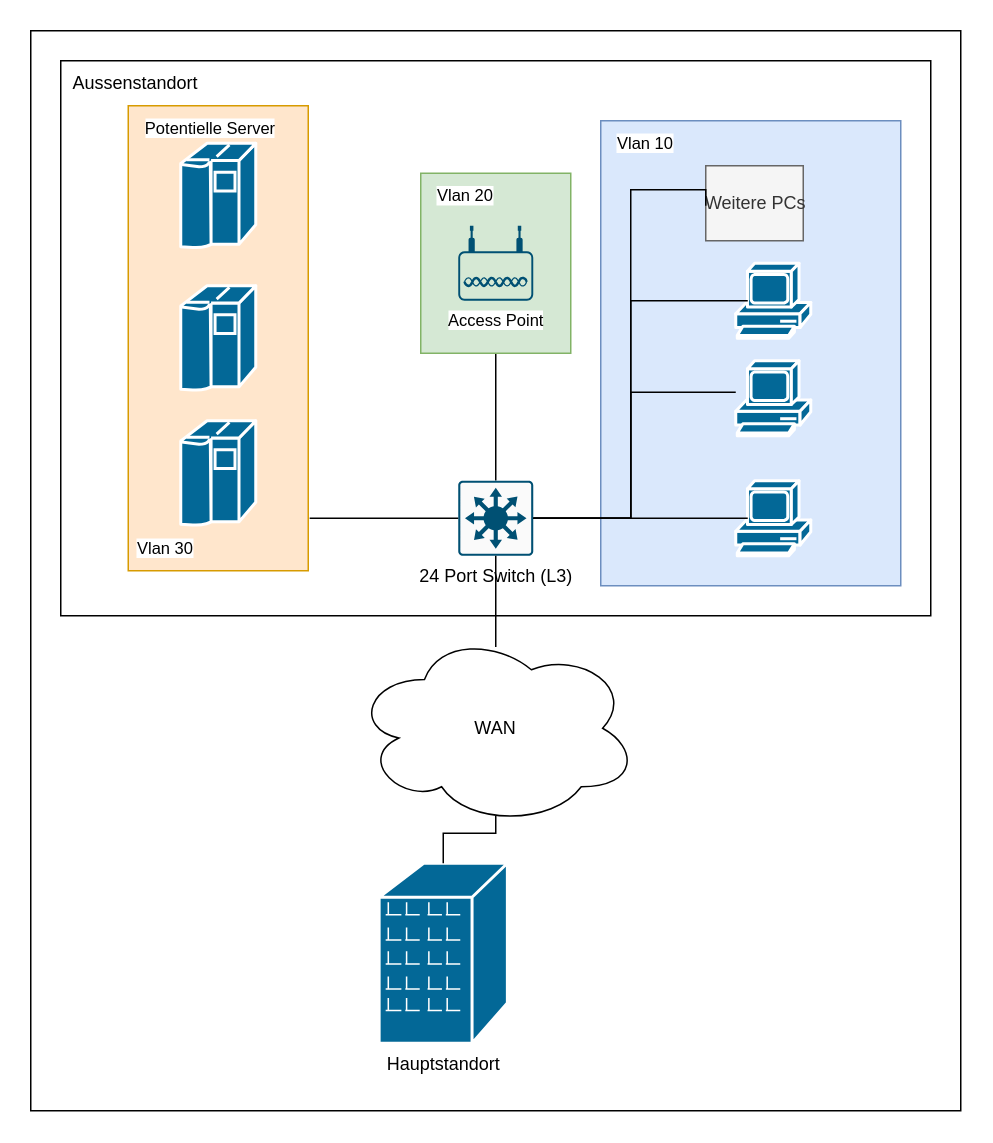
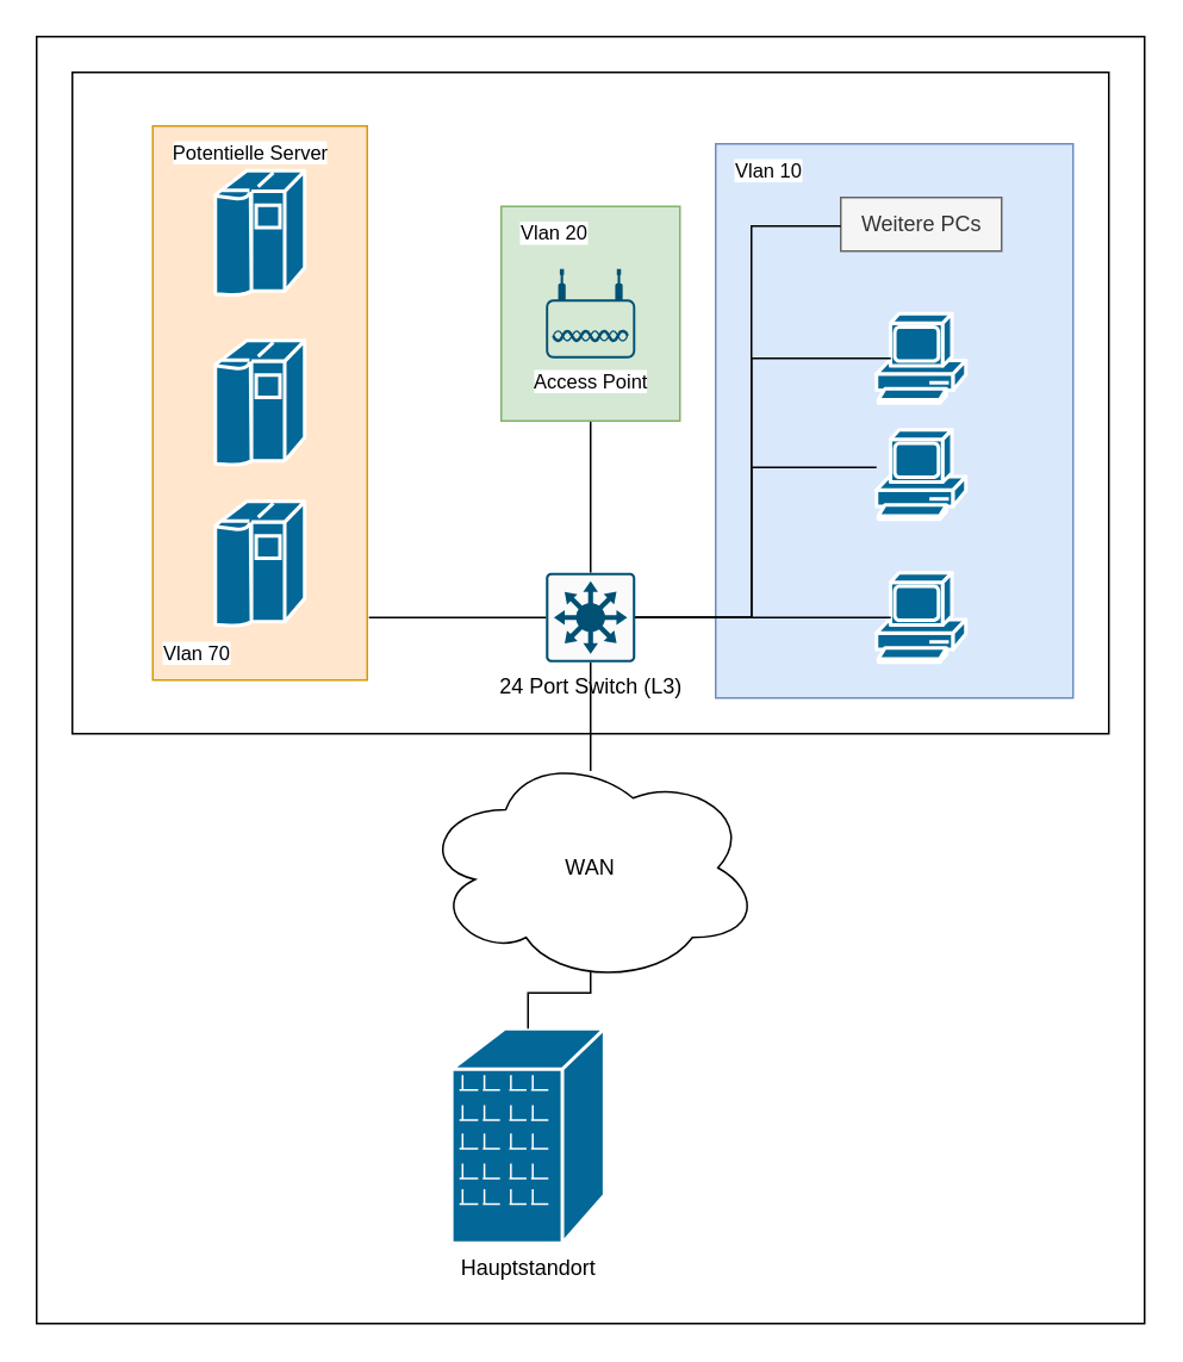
- <mxCell id="7" value="Aussenstandort" style="text;html=1;align=center;verticalAlign=middle;whiteSpace=wrap;rounded=0;" vertex="1" parent="1"><mxGeometry x="40" y="40" width="100" height="30" as="geometry" /></mxCell>
- <mxCell id="15" value="Weitere PCs" style="text;html=1;align=center;verticalAlign=middle;resizable=0;points=[];autosize=1;strokeColor=#666666;fillColor=#f5f5f5;fontColor=#333333;" vertex="1" parent="1"><mxGeometry x="470" y="110" width="65" height="50" as="geometry" /></mxCell>
+ <mxCell id="15" value="Weitere PCs" style="text;html=1;align=center;verticalAlign=middle;resizable=0;points=[];autosize=1;strokeColor=#666666;fillColor=#f5f5f5;fontColor=#333333;" vertex="1" parent="1"><mxGeometry x="470" y="110" width="90" height="30" as="geometry" /></mxCell>
- <mxCell id="30" value="Vlan 30" style="text;html=1;align=center;verticalAlign=middle;whiteSpace=wrap;rounded=0;fontFamily=Helvetica;fontSize=11;fontColor=default;labelBackgroundColor=default;" vertex="1" parent="1"><mxGeometry x="80" y="350" width="60" height="30" as="geometry" /></mxCell>
+ <mxCell id="30" value="Vlan 70" style="text;html=1;align=center;verticalAlign=middle;whiteSpace=wrap;rounded=0;fontFamily=Helvetica;fontSize=11;fontColor=default;labelBackgroundColor=default;" vertex="1" parent="1"><mxGeometry x="80" y="350" width="60" height="30" as="geometry" /></mxCell>
